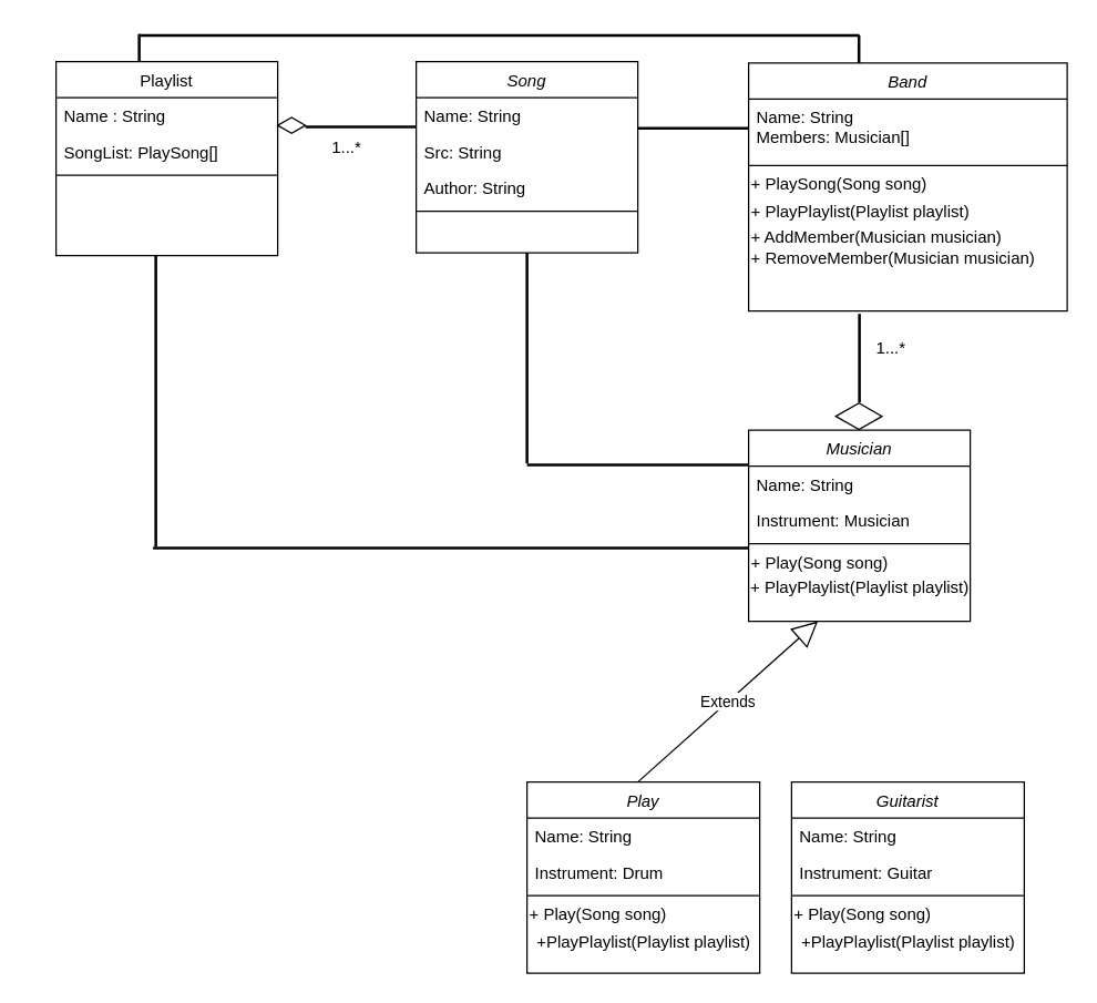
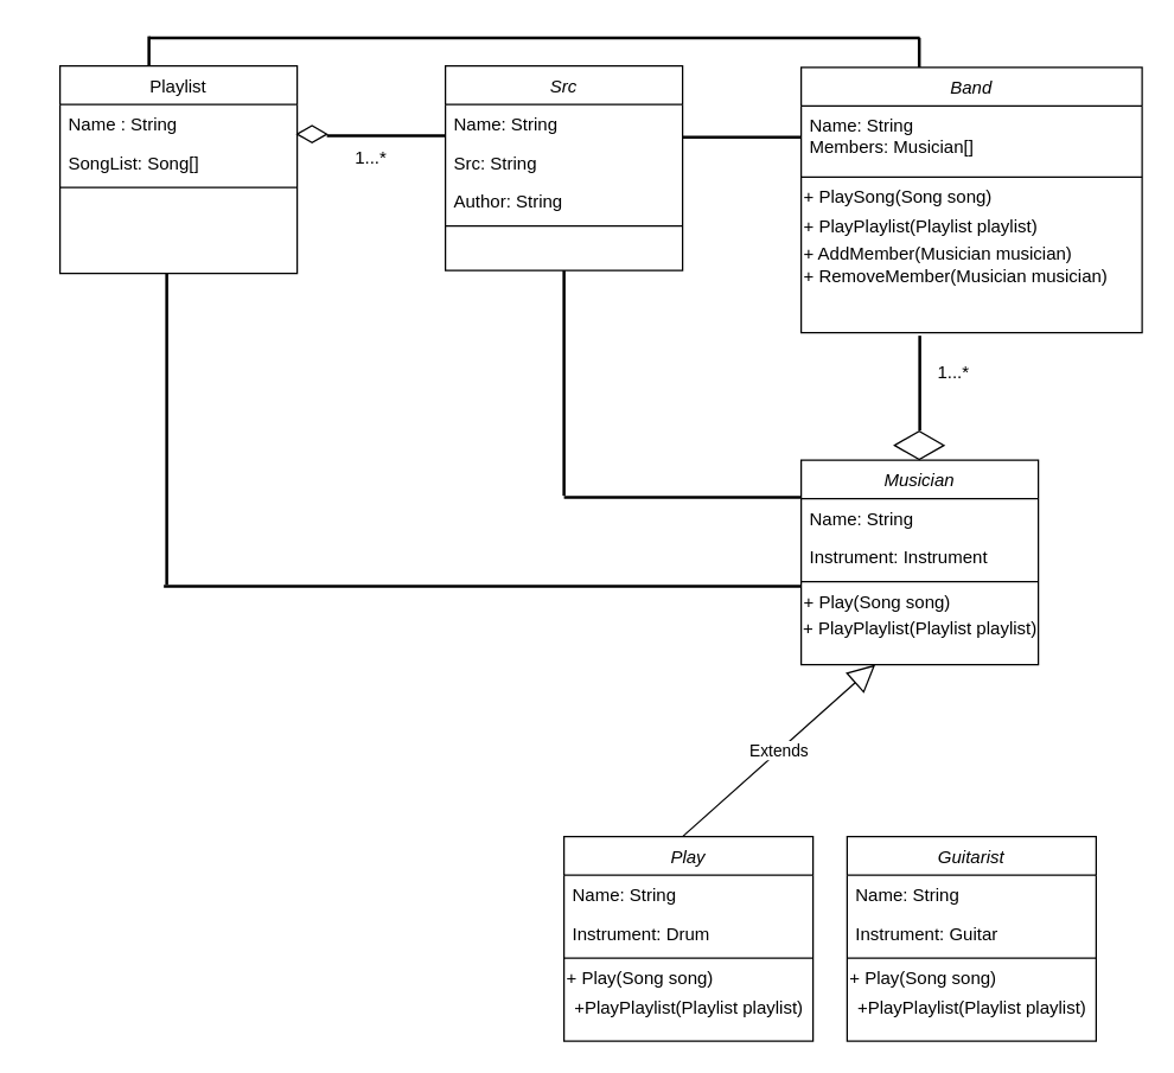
- <mxCell id="2" value="Song" style="swimlane;fontStyle=2;align=center;verticalAlign=top;childLayout=stackLayout;horizontal=1;startSize=26;horizontalStack=0;resizeParent=1;resizeLast=0;collapsible=1;marginBottom=0;rounded=0;shadow=0;strokeWidth=1;" parent="1" vertex="1"><mxGeometry x="300" y="44" width="160" height="138" as="geometry"><mxRectangle x="230" y="140" width="160" height="26" as="alternateBounds" /></mxGeometry></mxCell>
+ <mxCell id="2" value="Src" style="swimlane;fontStyle=2;align=center;verticalAlign=top;childLayout=stackLayout;horizontal=1;startSize=26;horizontalStack=0;resizeParent=1;resizeLast=0;collapsible=1;marginBottom=0;rounded=0;shadow=0;strokeWidth=1;" parent="1" vertex="1"><mxGeometry x="300" y="44" width="160" height="138" as="geometry"><mxRectangle x="230" y="140" width="160" height="26" as="alternateBounds" /></mxGeometry></mxCell>
- <mxCell id="9" value="SongList: PlaySong[]" style="text;align=left;verticalAlign=top;spacingLeft=4;spacingRight=4;overflow=hidden;rotatable=0;points=[[0,0.5],[1,0.5]];portConstraint=eastwest;rounded=0;shadow=0;html=0;" parent="7" vertex="1"><mxGeometry y="52" width="160" height="26" as="geometry" /></mxCell>
+ <mxCell id="9" value="SongList: Song[]" style="text;align=left;verticalAlign=top;spacingLeft=4;spacingRight=4;overflow=hidden;rotatable=0;points=[[0,0.5],[1,0.5]];portConstraint=eastwest;rounded=0;shadow=0;html=0;" parent="7" vertex="1"><mxGeometry y="52" width="160" height="26" as="geometry" /></mxCell>
- <mxCell id="22" value="Instrument: Musician" style="text;align=left;verticalAlign=top;spacingLeft=4;spacingRight=4;overflow=hidden;rotatable=0;points=[[0,0.5],[1,0.5]];portConstraint=eastwest;rounded=0;shadow=0;html=0;" vertex="1" parent="20"><mxGeometry y="52" width="160" height="26" as="geometry" /></mxCell>
+ <mxCell id="22" value="Instrument: Instrument" style="text;align=left;verticalAlign=top;spacingLeft=4;spacingRight=4;overflow=hidden;rotatable=0;points=[[0,0.5],[1,0.5]];portConstraint=eastwest;rounded=0;shadow=0;html=0;" vertex="1" parent="20"><mxGeometry y="52" width="160" height="26" as="geometry" /></mxCell>
